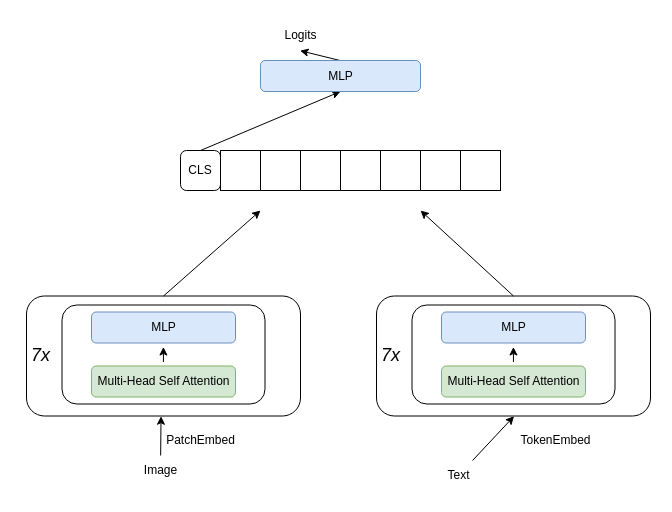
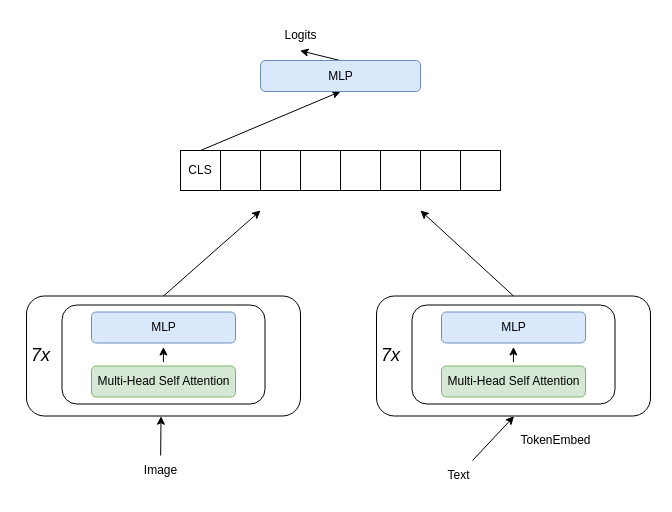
- <mxCell id="2" value="CLS" style="whiteSpace=wrap;html=1;rounded=1;" vertex="1" parent="1"><mxGeometry x="180" y="150" width="40" height="40" as="geometry" /></mxCell>
+ <mxCell id="2" value="CLS" style="rounded=0;whiteSpace=wrap;html=1;" vertex="1" parent="1"><mxGeometry x="180" y="150" width="40" height="40" as="geometry" /></mxCell>
- <mxCell id="29" value="PatchEmbed" style="text;html=1;align=center;verticalAlign=middle;resizable=0;points=[];autosize=1;strokeColor=none;fillColor=none;" vertex="1" parent="1"><mxGeometry x="155" y="425" width="90" height="30" as="geometry" /></mxCell>
